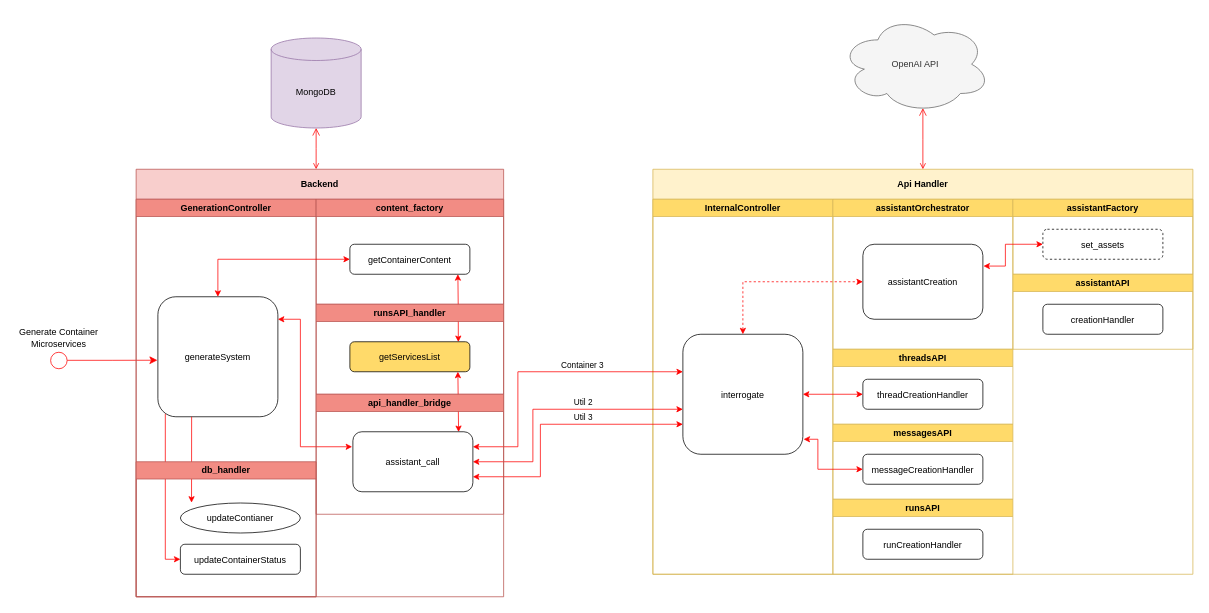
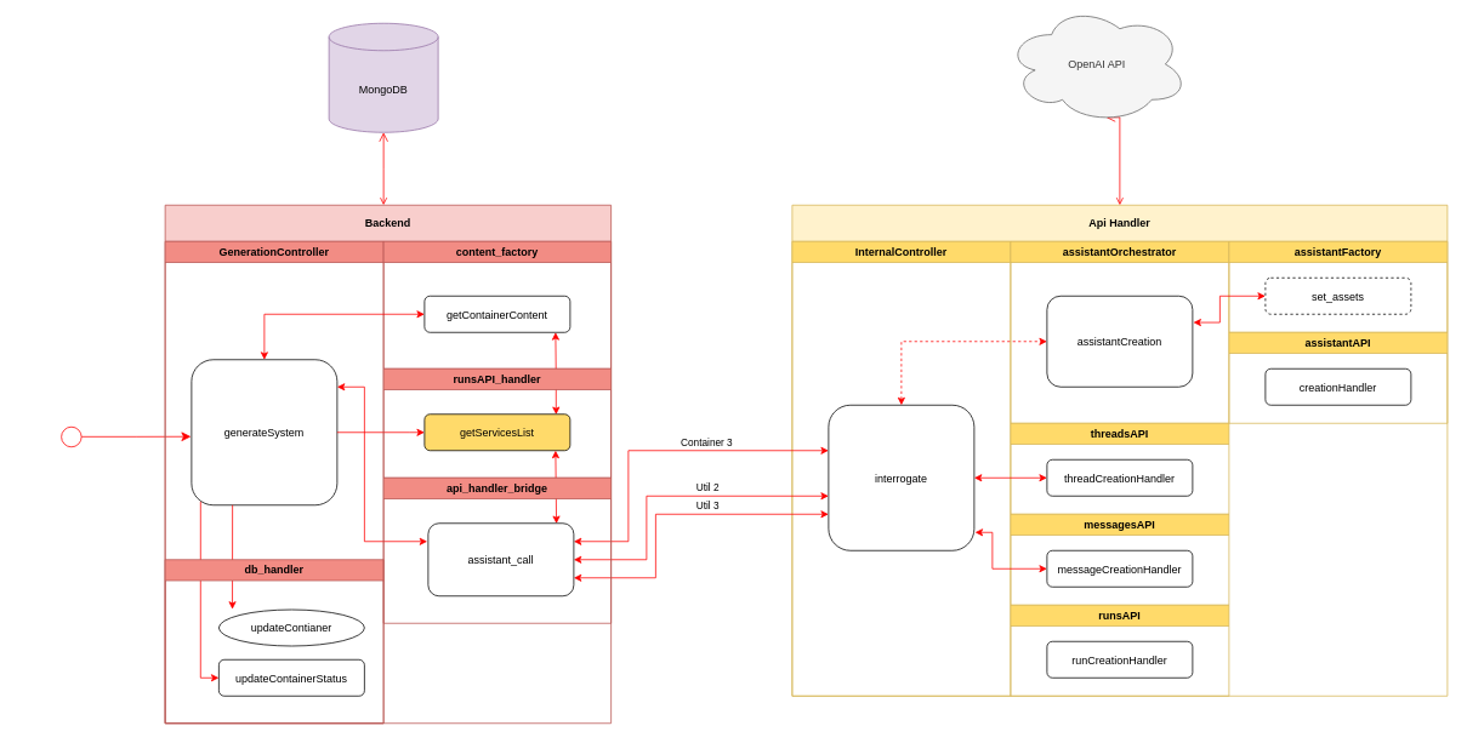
- <mxCell id="27" value="OpenAI API" style="ellipse;shape=cloud;whiteSpace=wrap;html=1;fillColor=#f5f5f5;fontColor=#333333;strokeColor=#666666;" parent="1" vertex="1"><mxGeometry x="1120" y="20" width="200" height="130" as="geometry" /></mxCell>
+ <mxCell id="27" value="OpenAI API" style="ellipse;shape=cloud;whiteSpace=wrap;html=1;fillColor=#f5f5f5;fontColor=#333333;strokeColor=#666666;" parent="1" vertex="1"><mxGeometry x="1105" y="5" width="200" height="130" as="geometry" /></mxCell>
- <mxCell id="28" value="MongoDB" style="shape=cylinder3;whiteSpace=wrap;html=1;boundedLbl=1;backgroundOutline=1;size=15;fillColor=#e1d5e7;strokeColor=#9673a6;" parent="1" vertex="1"><mxGeometry x="361" y="50" width="120" height="120" as="geometry" /></mxCell>
+ <mxCell id="28" value="MongoDB" style="shape=cylinder3;whiteSpace=wrap;html=1;boundedLbl=1;backgroundOutline=1;size=15;fillColor=#e1d5e7;strokeColor=#9673a6;" parent="1" vertex="1"><mxGeometry x="361" y="25" width="120" height="120" as="geometry" /></mxCell>
- <mxCell id="4" value="Generate Container Microservices" style="text;html=1;align=center;verticalAlign=middle;whiteSpace=wrap;rounded=0;" parent="1" vertex="1"><mxGeometry x="20" y="435" width="116" height="30" as="geometry" /></mxCell>
+ <mxCell id="46" style="edgeStyle=orthogonalEdgeStyle;rounded=0;orthogonalLoop=1;jettySize=auto;html=1;startArrow=none;startFill=0;strokeColor=#ff0000;entryX=0;entryY=0.5;entryDx=0;entryDy=0;exitX=1;exitY=0.5;exitDx=0;exitDy=0;" parent="34" source="36" target="49" edge="1"><mxGeometry relative="1" as="geometry"><mxPoint x="189" y="300" as="sourcePoint" /><Array as="points"><mxPoint x="269" y="250" /><mxPoint x="269" y="250" /></Array><mxPoint x="108.5" y="430" as="targetPoint" /></mxGeometry></mxCell>
